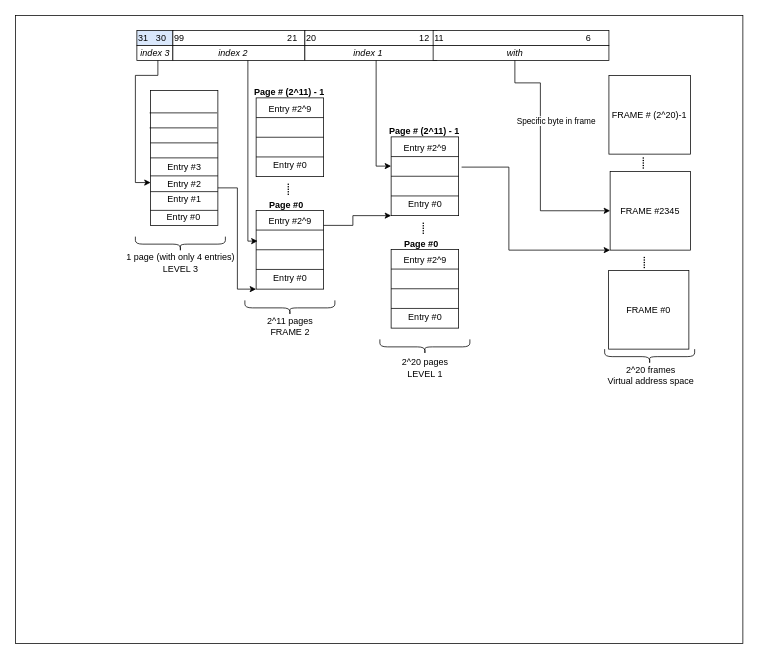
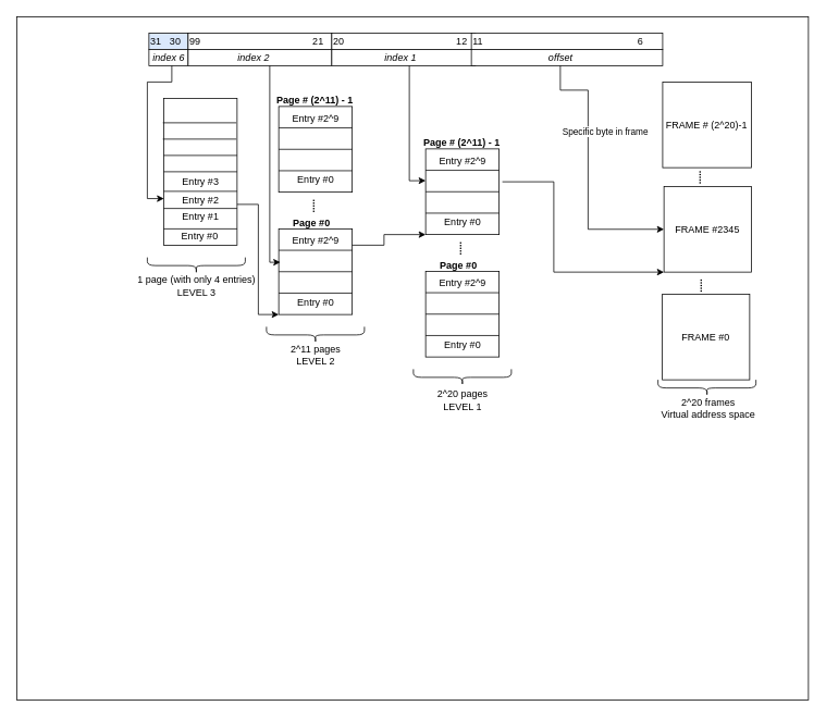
- <mxCell id="8" value="&lt;i&gt;index 3&lt;/i&gt;" style="text;html=1;align=center;verticalAlign=middle;resizable=0;points=[];autosize=1;strokeColor=none;fillColor=none;" vertex="1" parent="5"><mxGeometry x="-6" y="20" width="60" height="30" as="geometry" /></mxCell>
+ <mxCell id="8" value="&lt;i&gt;index 6&lt;/i&gt;" style="text;html=1;align=center;verticalAlign=middle;resizable=0;points=[];autosize=1;strokeColor=none;fillColor=none;" vertex="1" parent="5"><mxGeometry x="-6" y="20" width="60" height="30" as="geometry" /></mxCell>
- <mxCell id="26" value="&lt;i&gt;with&lt;/i&gt;" style="text;html=1;align=center;verticalAlign=middle;resizable=0;points=[];autosize=1;strokeColor=none;fillColor=none;" vertex="1" parent="23"><mxGeometry x="83.905" y="20" width="50" height="30" as="geometry" /></mxCell>
+ <mxCell id="26" value="&lt;i&gt;offset&lt;/i&gt;" style="text;html=1;align=center;verticalAlign=middle;resizable=0;points=[];autosize=1;strokeColor=none;fillColor=none;" vertex="1" parent="23"><mxGeometry x="83.905" y="20" width="50" height="30" as="geometry" /></mxCell>
- <mxCell id="57" value="2^11 pages&lt;div&gt;FRAME 2&lt;/div&gt;" style="text;html=1;align=center;verticalAlign=middle;resizable=0;points=[];autosize=1;strokeColor=none;fillColor=none;" vertex="1" parent="1"><mxGeometry x="346" y="415" width="80" height="40" as="geometry" /></mxCell>
+ <mxCell id="57" value="2^11 pages&lt;div&gt;LEVEL 2&lt;/div&gt;" style="text;html=1;align=center;verticalAlign=middle;resizable=0;points=[];autosize=1;strokeColor=none;fillColor=none;" vertex="1" parent="1"><mxGeometry x="346" y="415" width="80" height="40" as="geometry" /></mxCell>
